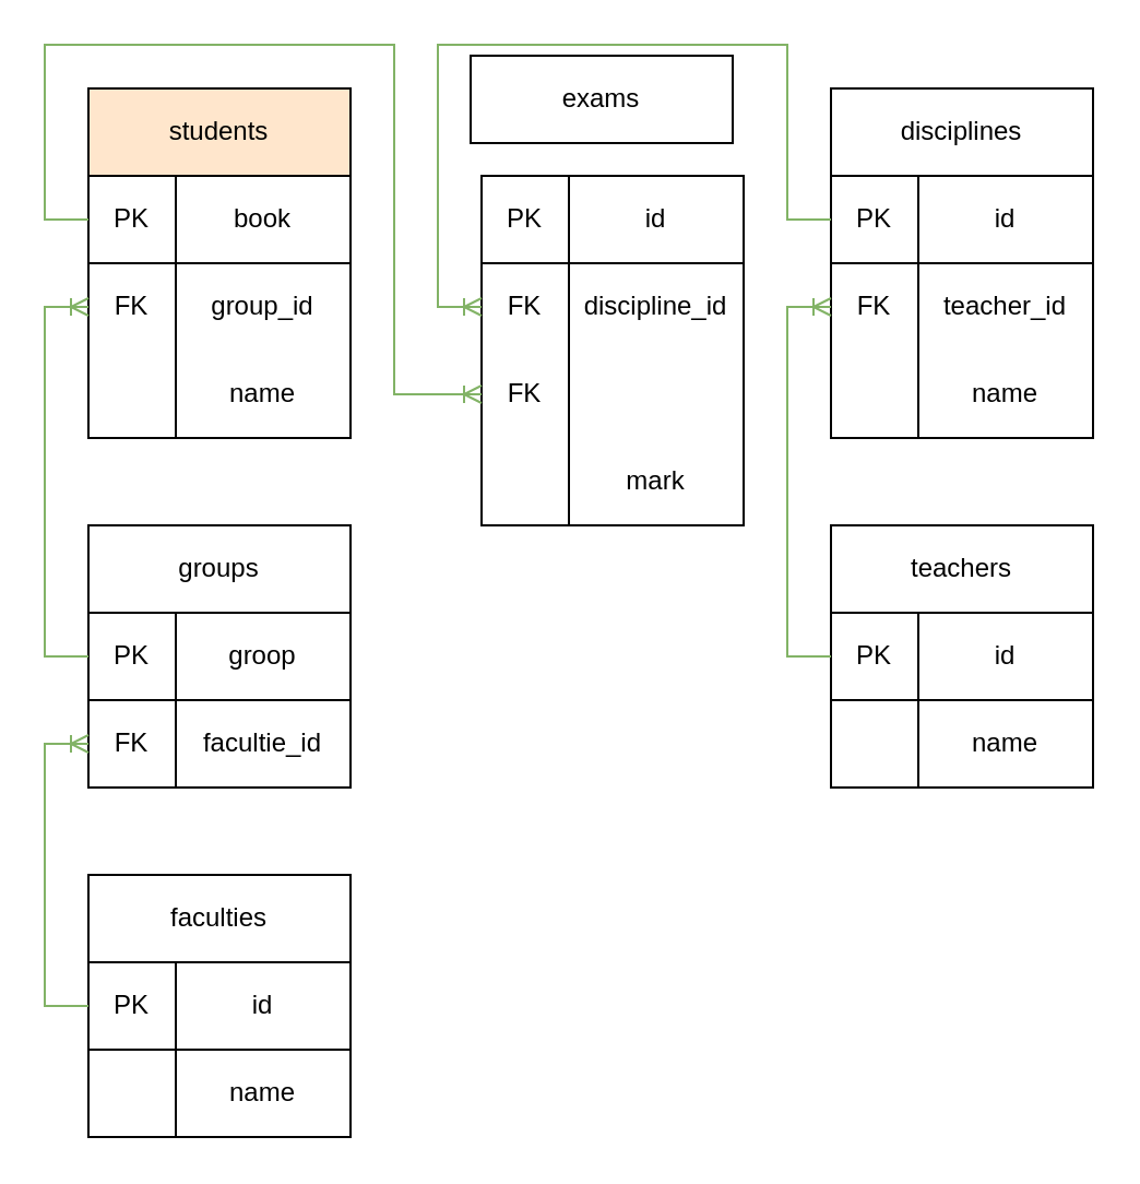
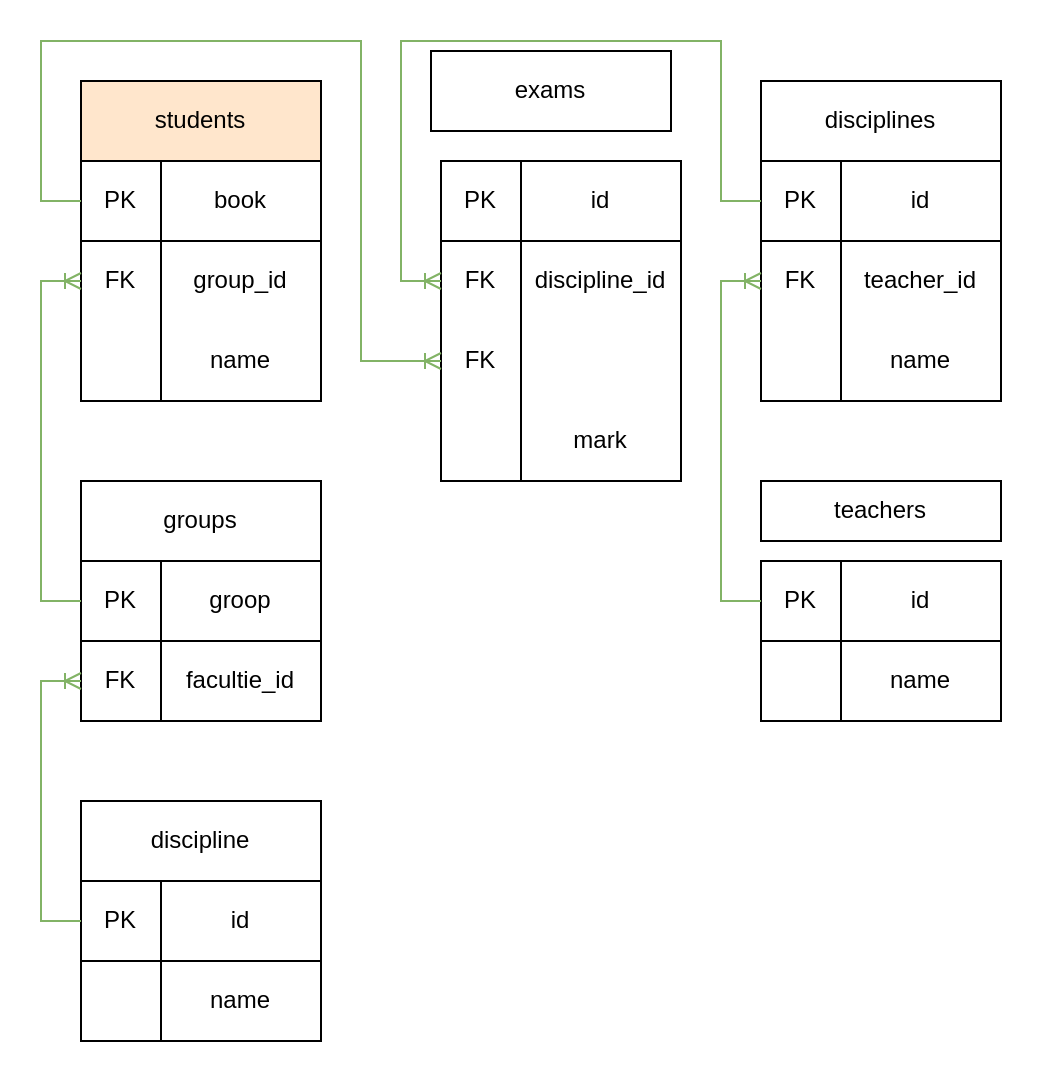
- <mxCell id="19" value="teachers" style="rounded=0;whiteSpace=wrap;html=1;container=0;" parent="1" vertex="1"><mxGeometry x="380" y="240" width="120" height="40" as="geometry" /></mxCell>
+ <mxCell id="19" value="teachers" style="rounded=0;whiteSpace=wrap;html=1;container=0;" parent="1" vertex="1"><mxGeometry x="380" y="240" width="120" height="30" as="geometry" /></mxCell>
- <mxCell id="2" value="faculties" style="rounded=0;whiteSpace=wrap;html=1;container=0;" parent="1" vertex="1"><mxGeometry x="40" y="400" width="120" height="40" as="geometry" /></mxCell>
+ <mxCell id="2" value="discipline" style="rounded=0;whiteSpace=wrap;html=1;container=0;" parent="1" vertex="1"><mxGeometry x="40" y="400" width="120" height="40" as="geometry" /></mxCell>
